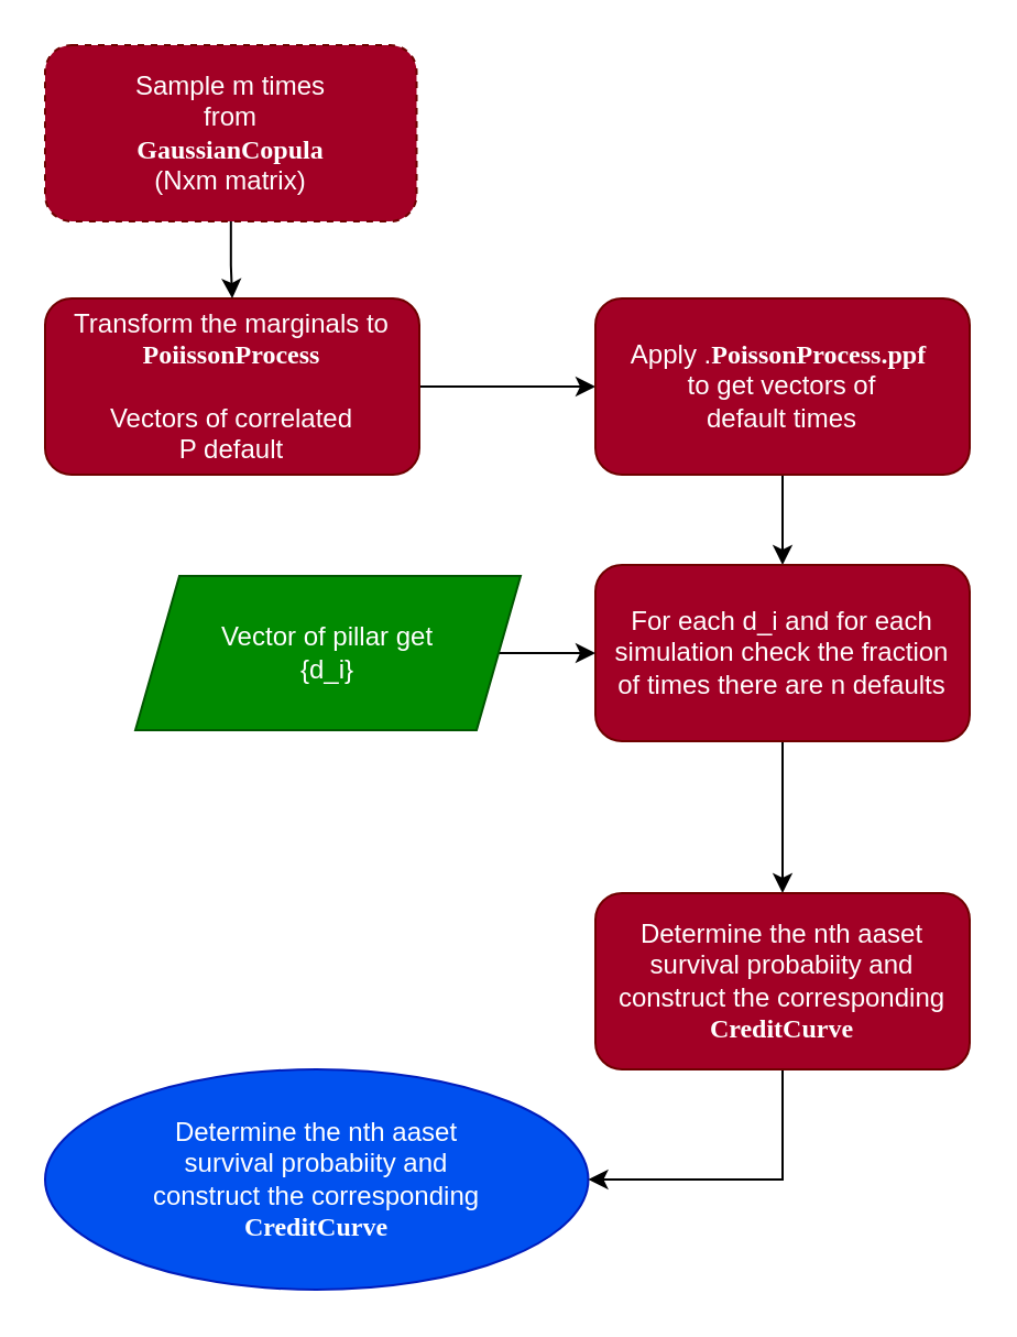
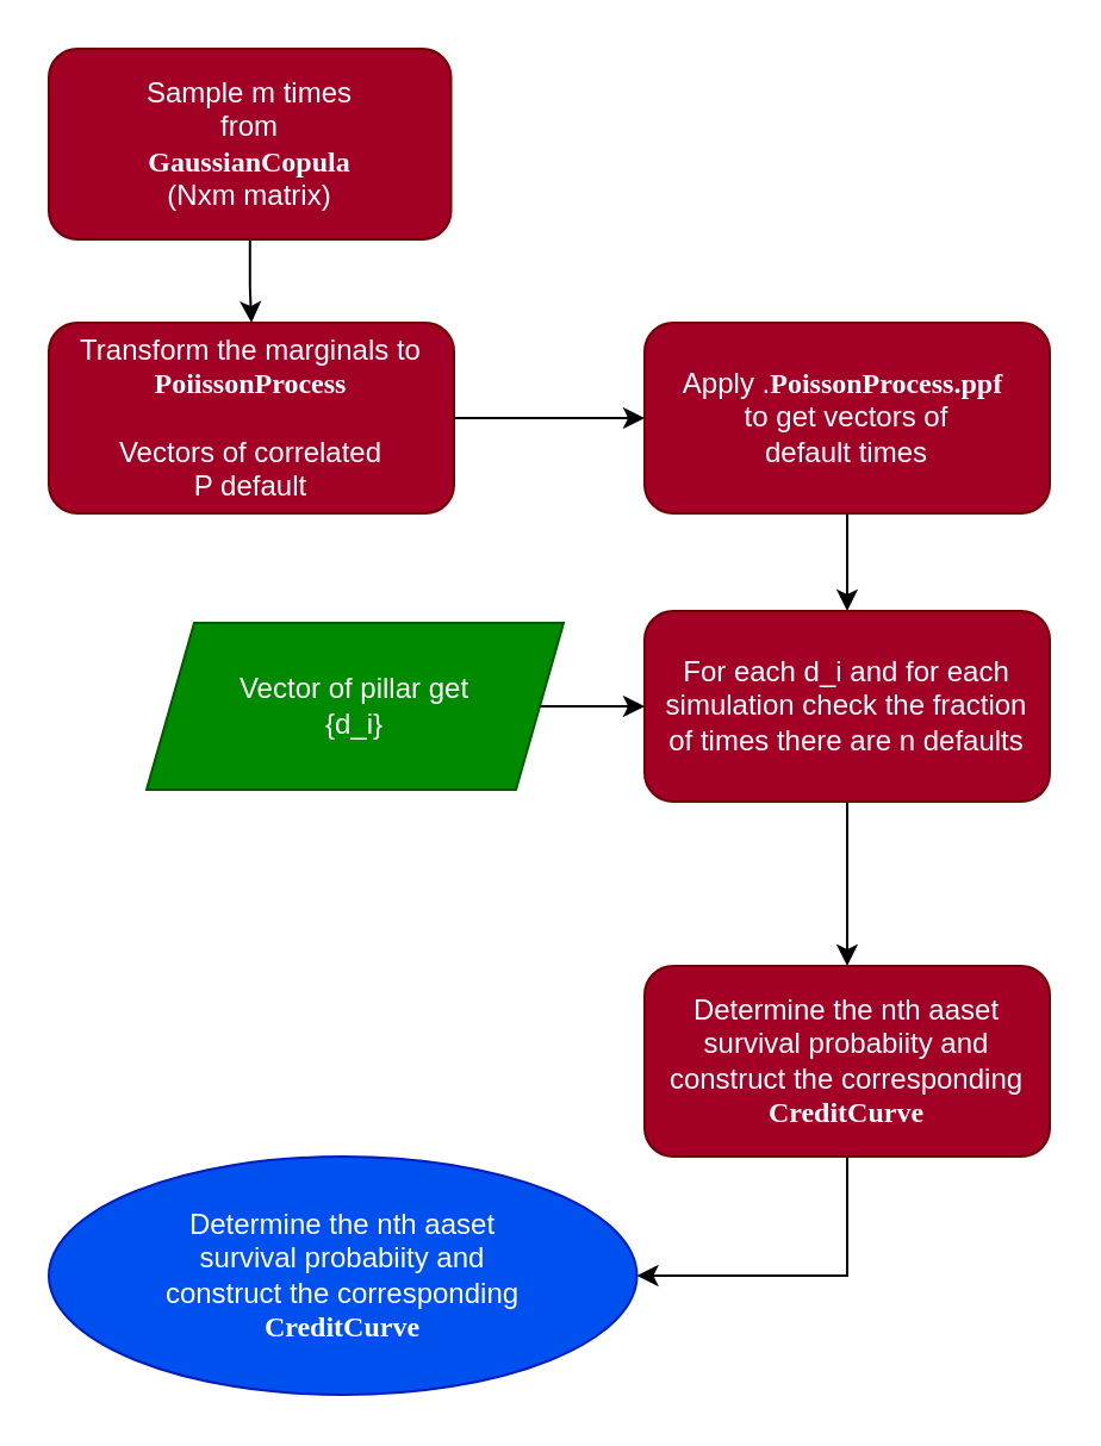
- <mxCell id="5" value="Sample m times&lt;br&gt;from&lt;br&gt;&lt;font style=&quot;font-weight: bold;&quot; face=&quot;Lucida Console&quot;&gt;GaussianCopula&lt;/font&gt;&lt;br&gt;(Nxm matrix)" style="rounded=1;whiteSpace=wrap;html=1;fillColor=#a20025;fontColor=#ffffff;strokeColor=#6F0000;dashed=1;" parent="1" vertex="1"><mxGeometry x="20" y="20" width="168.75" height="80" as="geometry" /></mxCell>
+ <mxCell id="5" value="Sample m times&lt;br&gt;from&lt;br&gt;&lt;font style=&quot;font-weight: bold;&quot; face=&quot;Lucida Console&quot;&gt;GaussianCopula&lt;/font&gt;&lt;br&gt;(Nxm matrix)" style="rounded=1;whiteSpace=wrap;html=1;fillColor=#a20025;fontColor=#ffffff;strokeColor=#6F0000;" parent="1" vertex="1"><mxGeometry x="20" y="20" width="168.75" height="80" as="geometry" /></mxCell>
